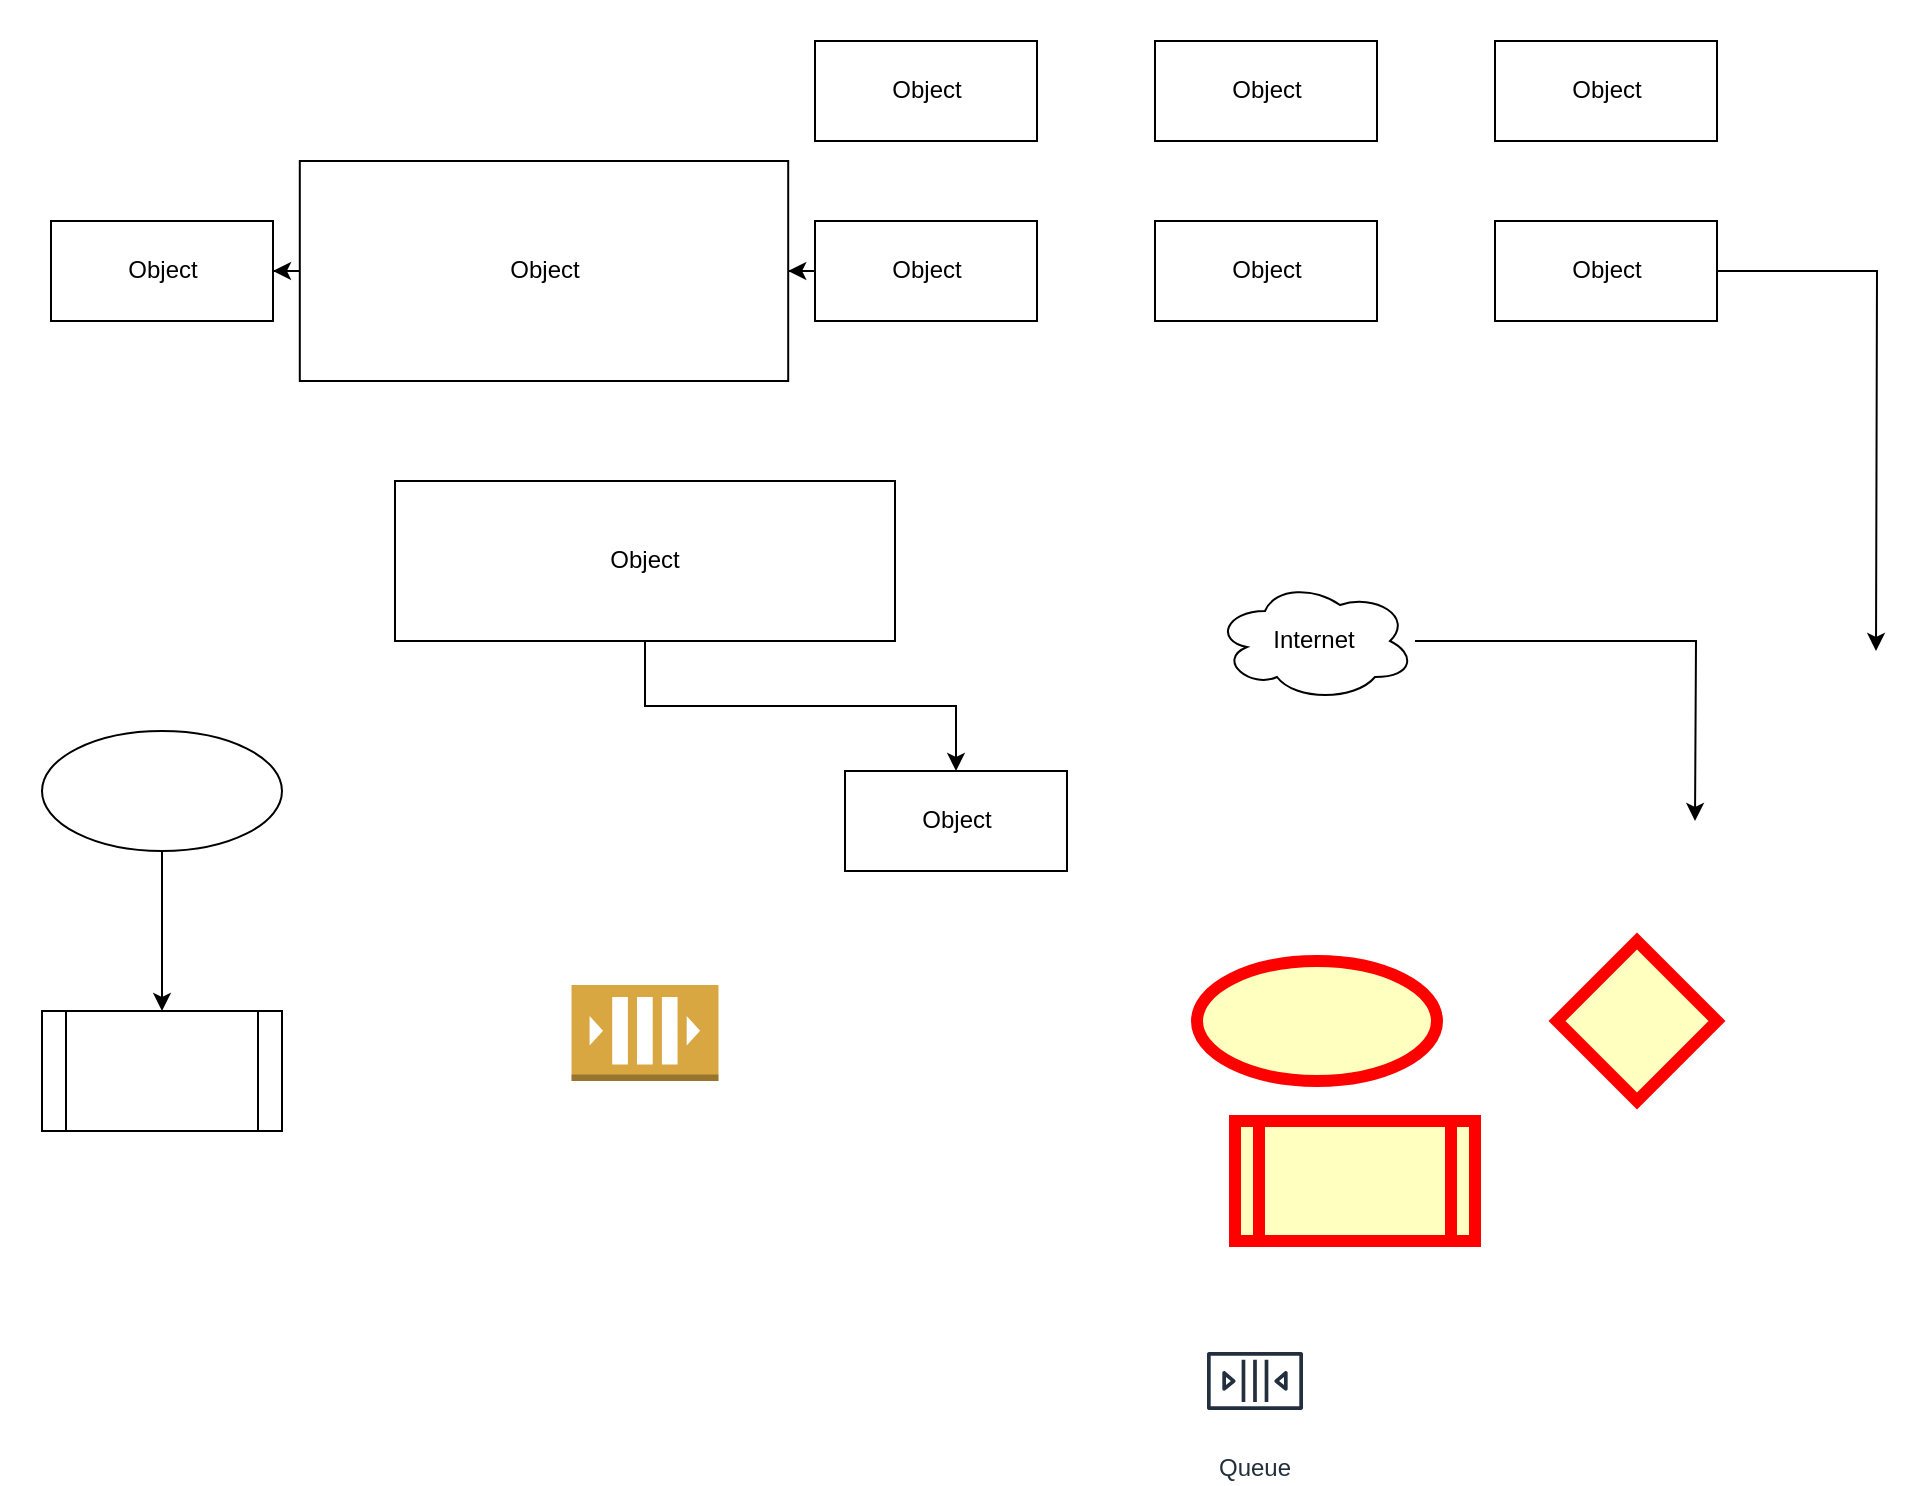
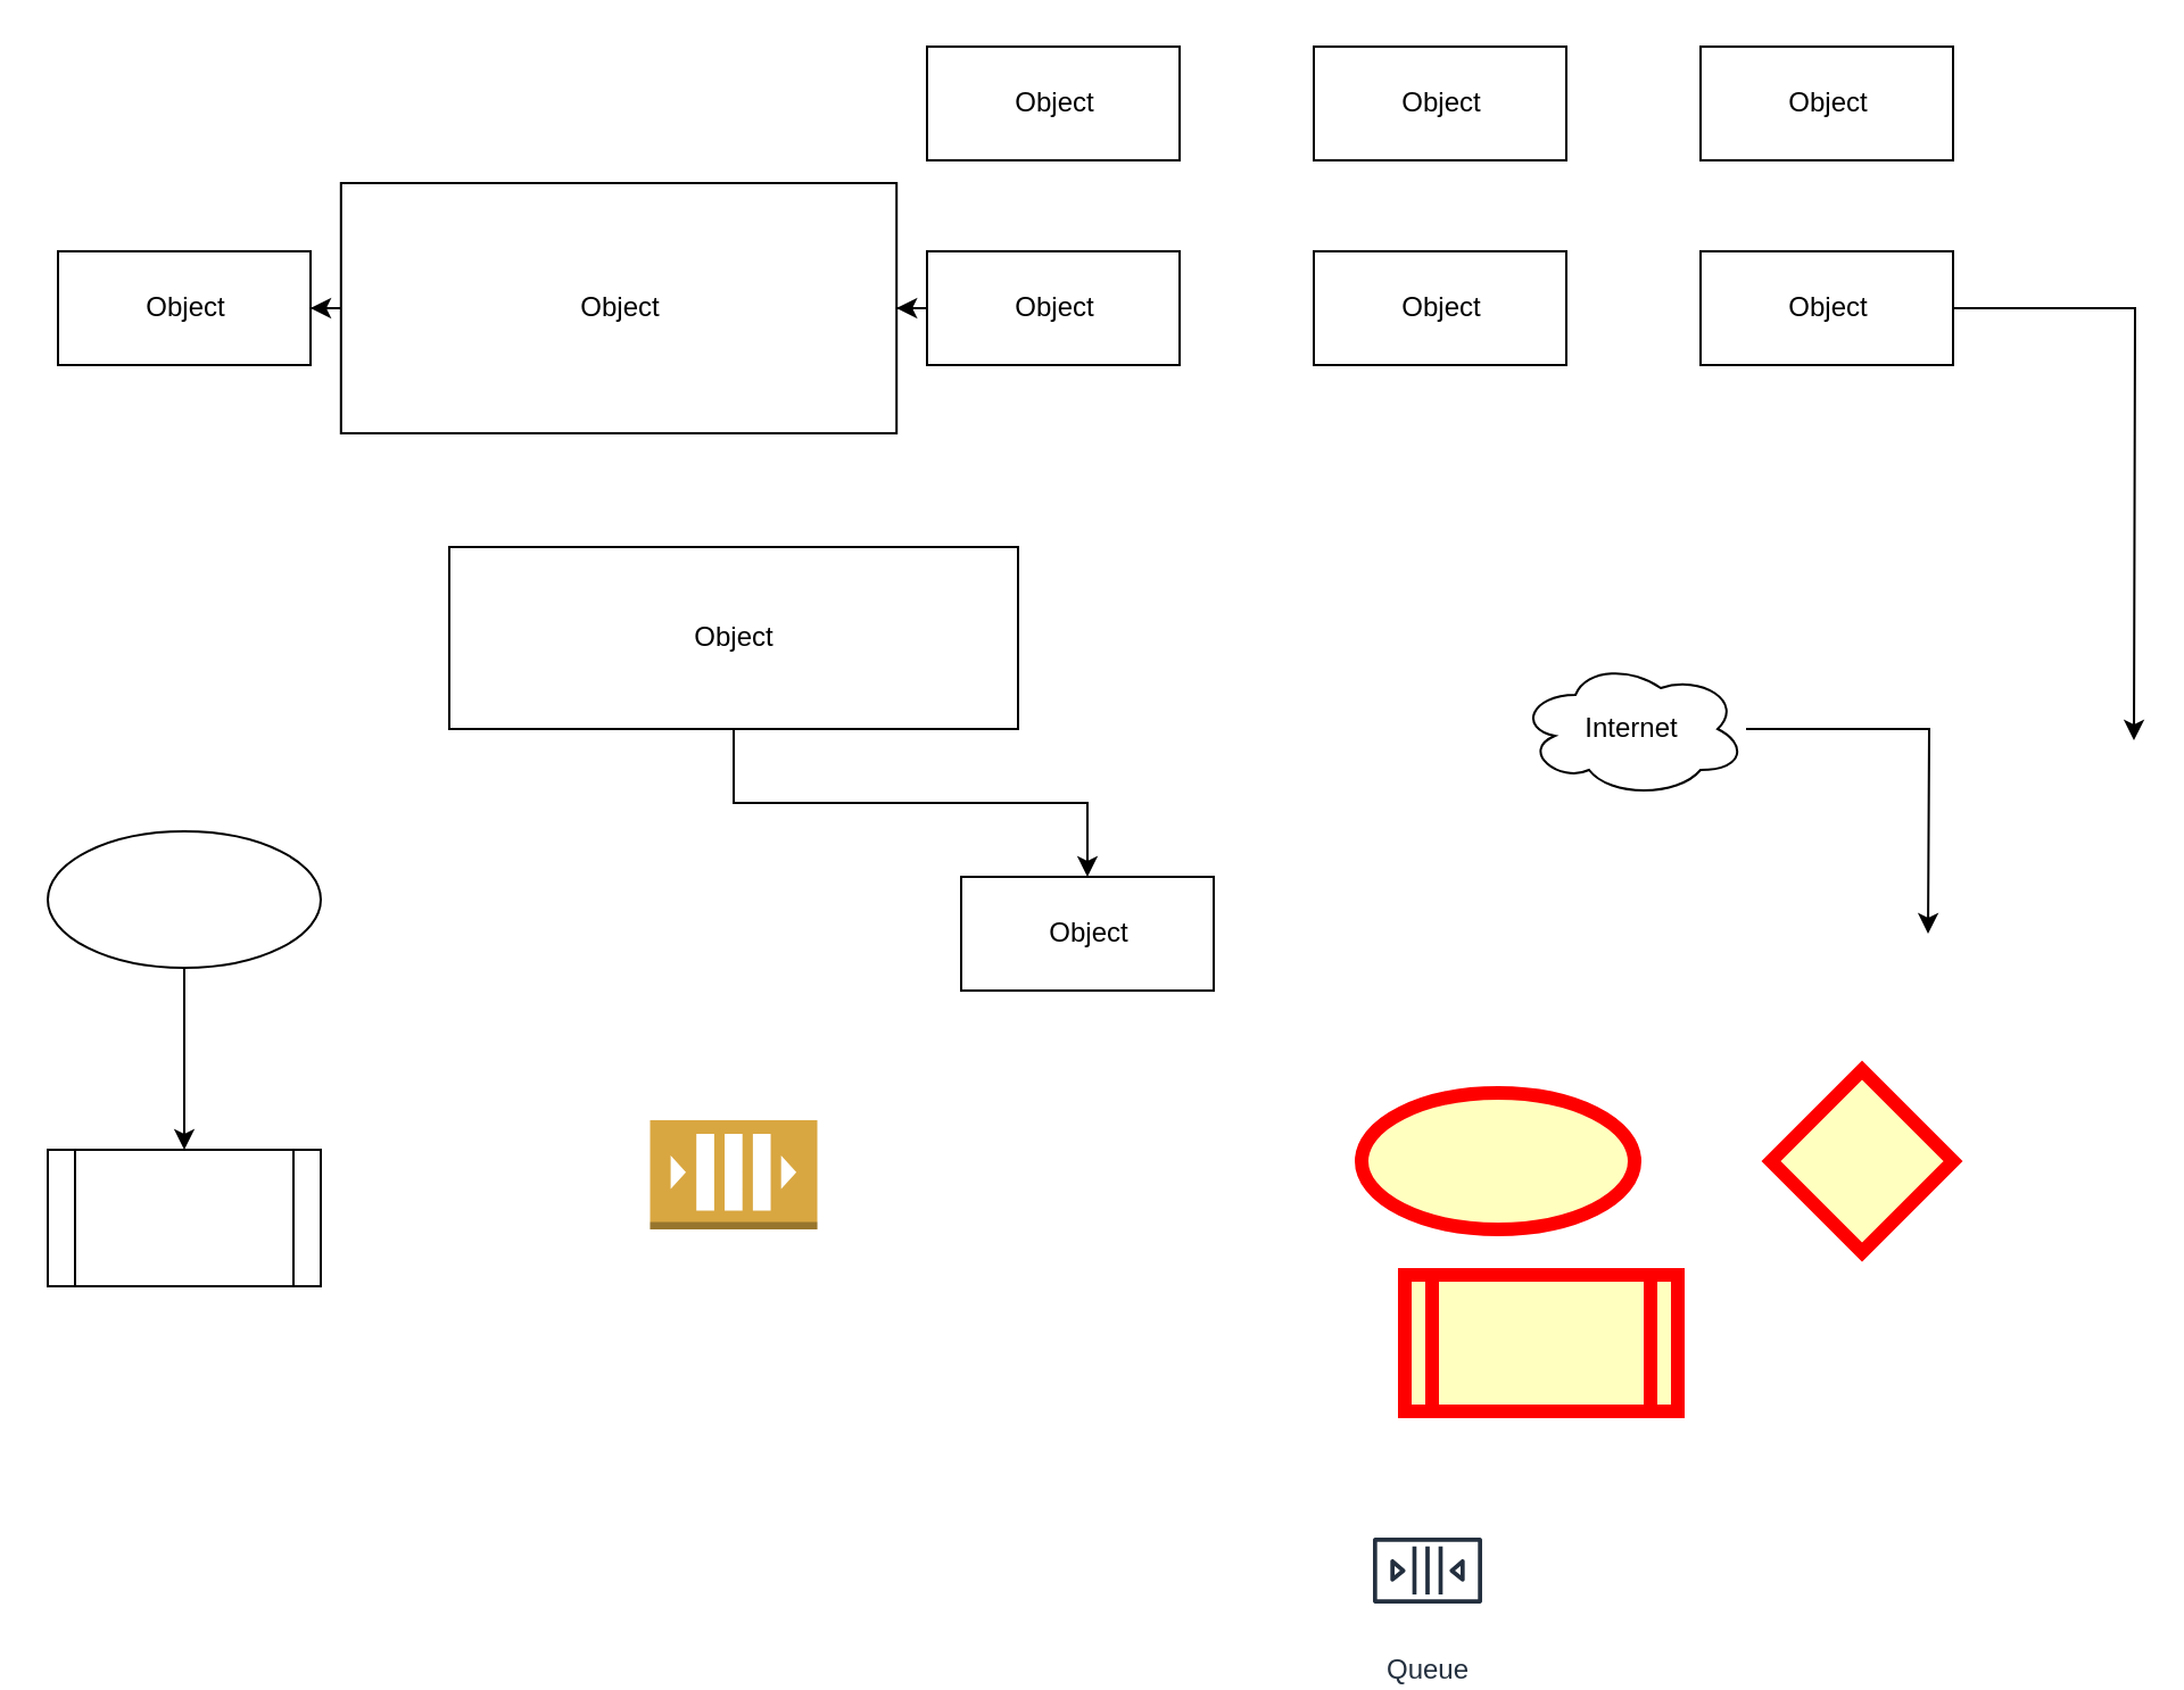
- <mxCell id="14" value="Internet" style="ellipse;shape=cloud;whiteSpace=wrap;html=1;align=center;" parent="1" vertex="1"><mxGeometry x="607" y="290" width="100" height="60" as="geometry" /></mxCell>
+ <mxCell id="14" value="Internet" style="ellipse;shape=cloud;whiteSpace=wrap;html=1;align=center;" parent="1" vertex="1"><mxGeometry x="667" y="290" width="100" height="60" as="geometry" /></mxCell>
